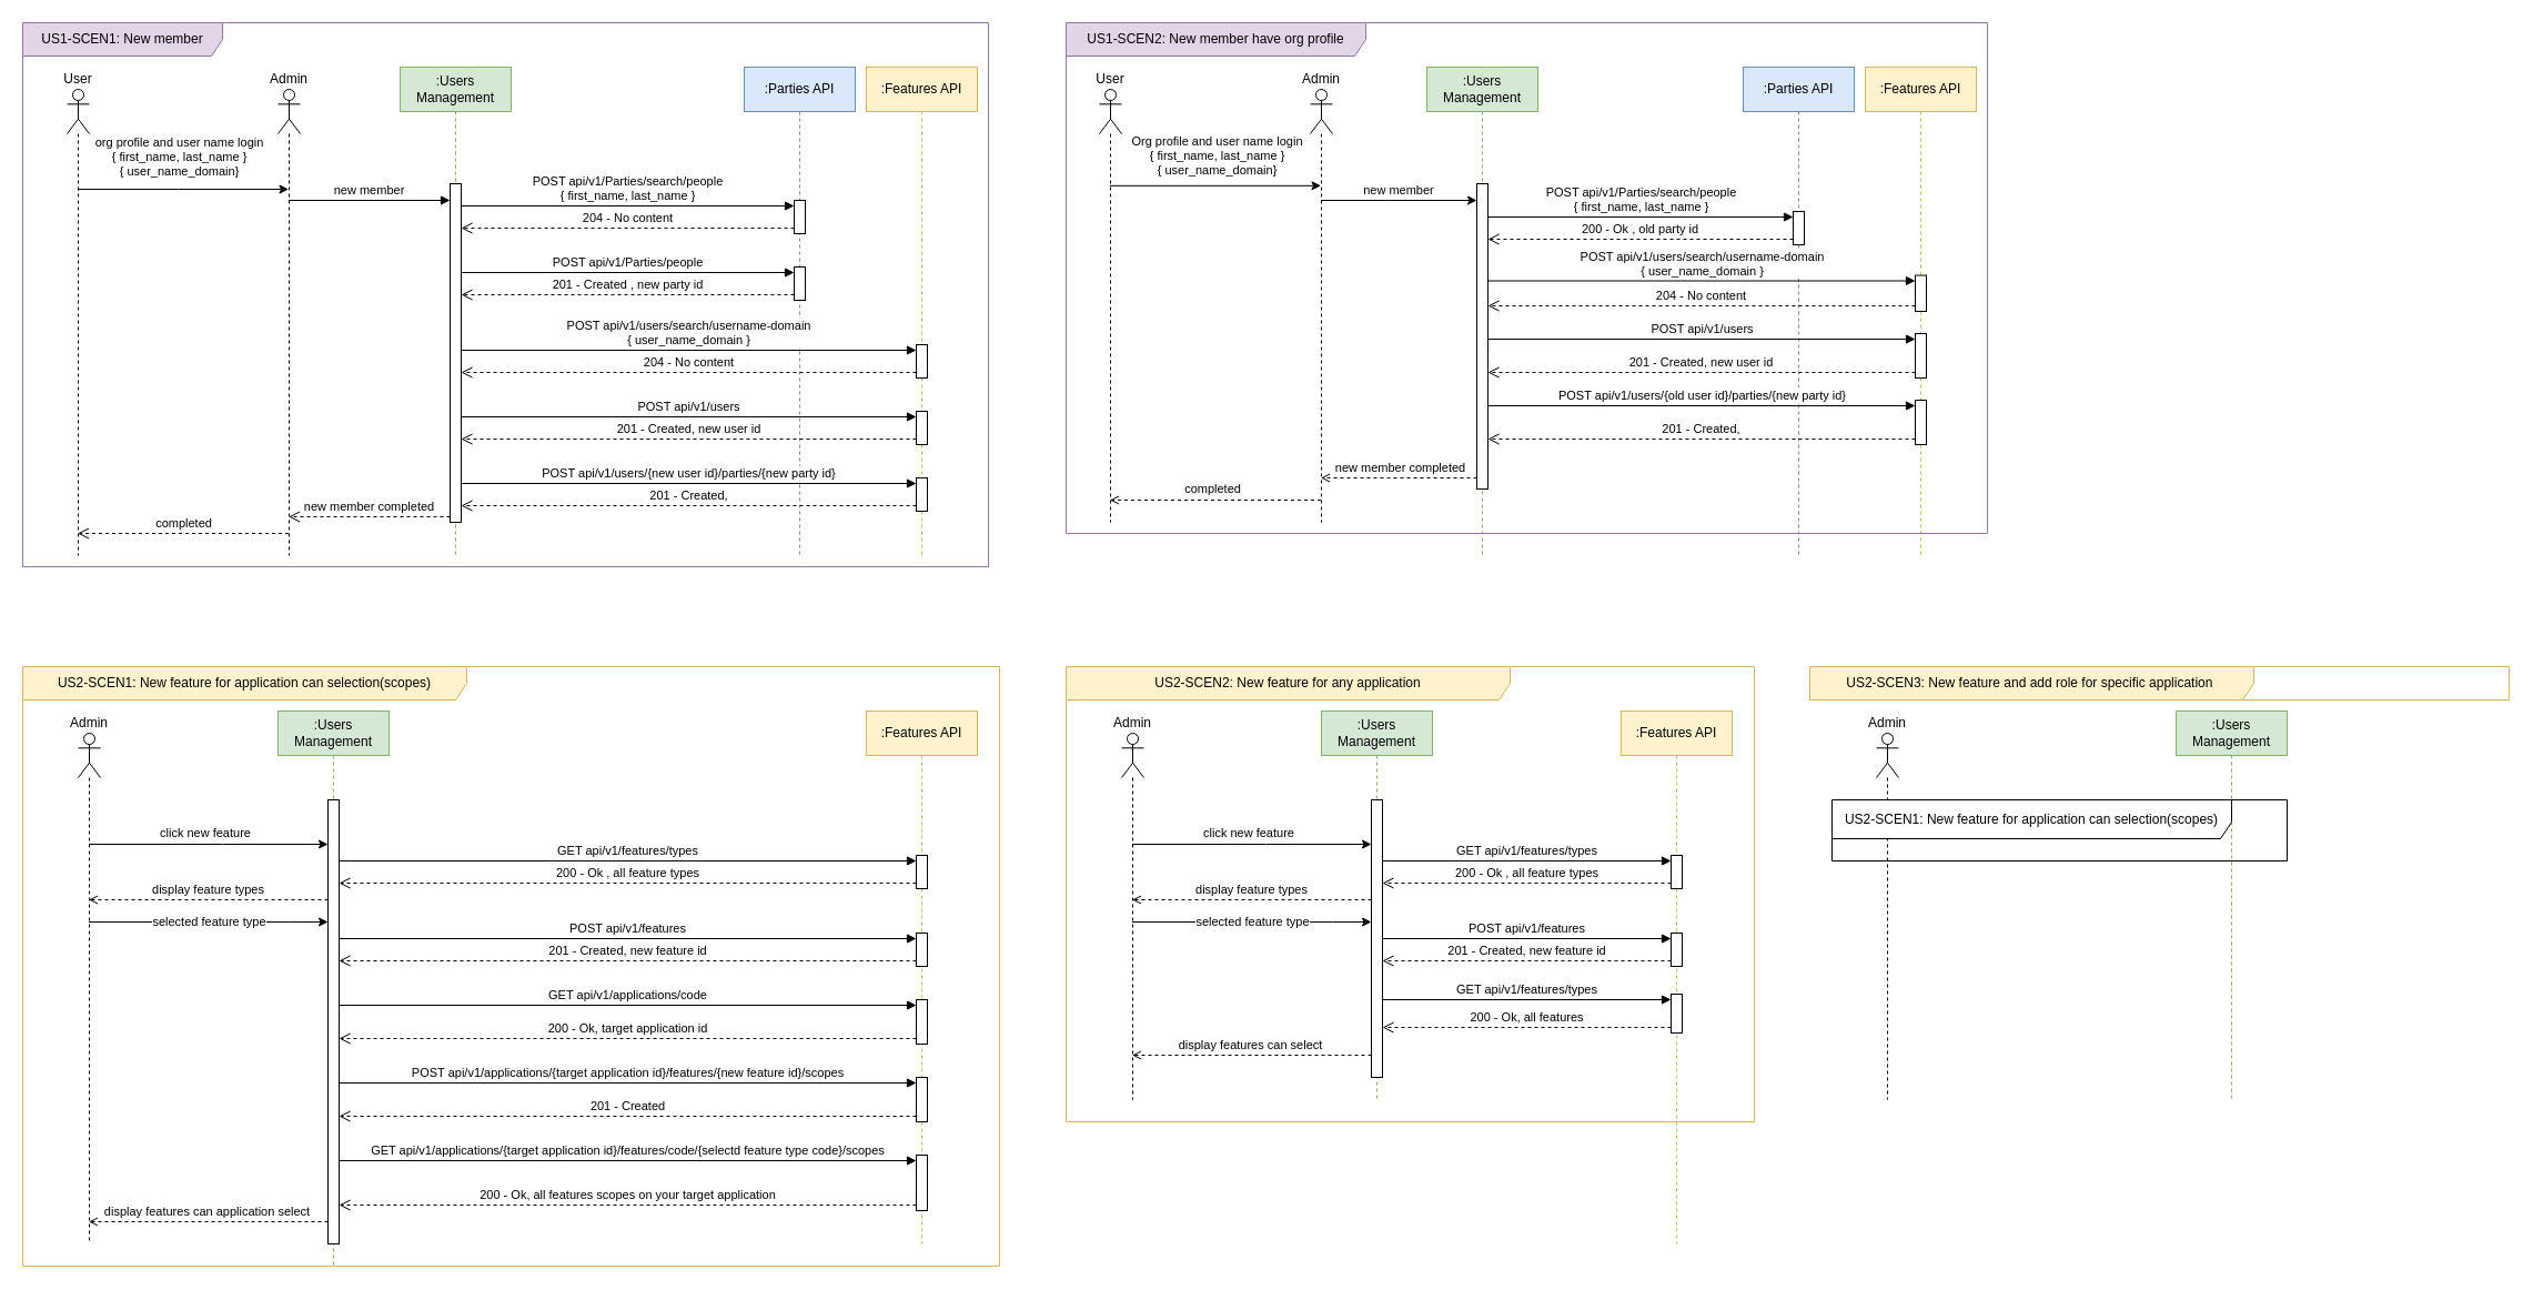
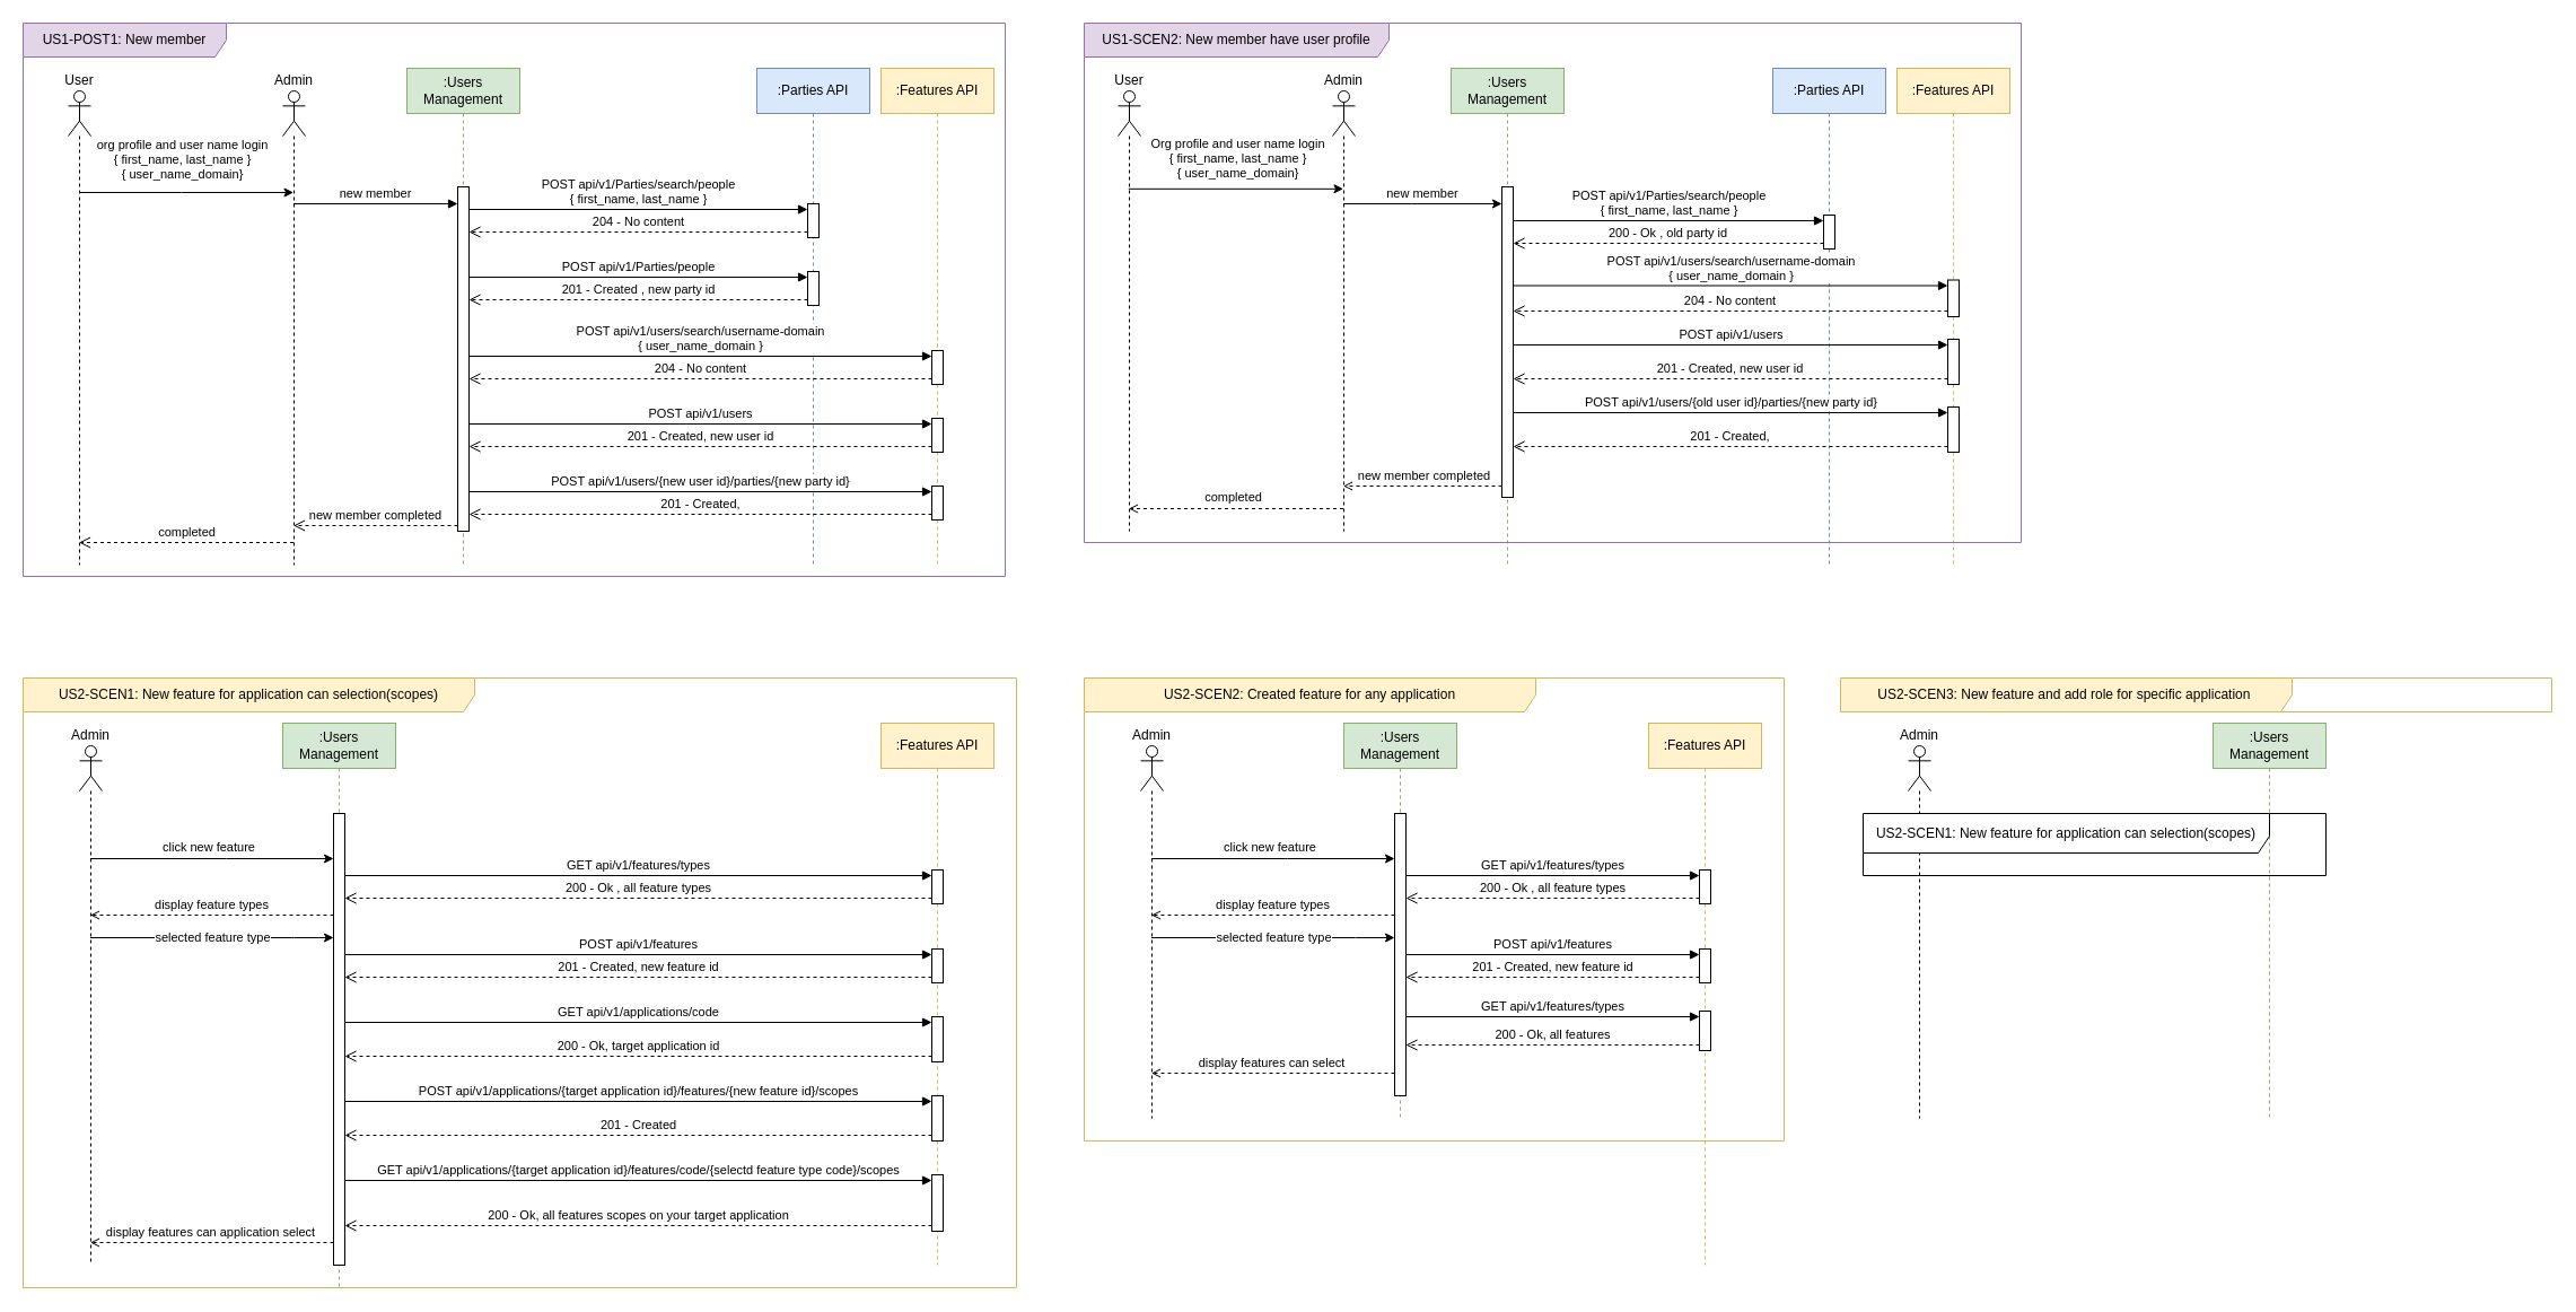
- <mxCell id="27" value="US1-SCEN1: New member" style="shape=umlFrame;whiteSpace=wrap;html=1;pointerEvents=0;width=180;height=30;fillColor=#e1d5e7;strokeColor=#9673a6;" vertex="1" parent="1"><mxGeometry x="20" y="20" width="870" height="490" as="geometry" /></mxCell>
+ <mxCell id="27" value="US1-POST1: New member" style="shape=umlFrame;whiteSpace=wrap;html=1;pointerEvents=0;width=180;height=30;fillColor=#e1d5e7;strokeColor=#9673a6;" vertex="1" parent="1"><mxGeometry x="20" y="20" width="870" height="490" as="geometry" /></mxCell>
- <mxCell id="54" value="US1-SCEN2: New member have org profile" style="shape=umlFrame;whiteSpace=wrap;html=1;pointerEvents=0;width=270;height=30;fillColor=#e1d5e7;strokeColor=#9673a6;" vertex="1" parent="1"><mxGeometry x="960" y="20" width="830" height="460" as="geometry" /></mxCell>
+ <mxCell id="54" value="US1-SCEN2: New member have user profile" style="shape=umlFrame;whiteSpace=wrap;html=1;pointerEvents=0;width=270;height=30;fillColor=#e1d5e7;strokeColor=#9673a6;" vertex="1" parent="1"><mxGeometry x="960" y="20" width="830" height="460" as="geometry" /></mxCell>
- <mxCell id="102" value="US2-SCEN2:&amp;nbsp;New feature for any application" style="shape=umlFrame;whiteSpace=wrap;html=1;pointerEvents=0;width=400;height=30;fillColor=#fff2cc;strokeColor=#d6b656;" vertex="1" parent="1"><mxGeometry x="960" y="600" width="620" height="410" as="geometry" /></mxCell>
+ <mxCell id="102" value="US2-SCEN2:&amp;nbsp;Created feature for any application" style="shape=umlFrame;whiteSpace=wrap;html=1;pointerEvents=0;width=400;height=30;fillColor=#fff2cc;strokeColor=#d6b656;" vertex="1" parent="1"><mxGeometry x="960" y="600" width="620" height="410" as="geometry" /></mxCell>
